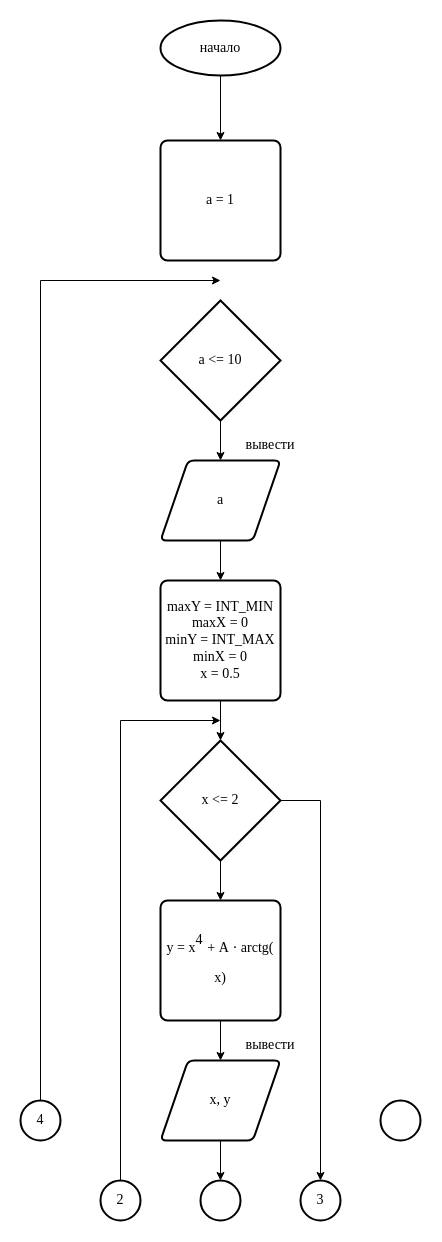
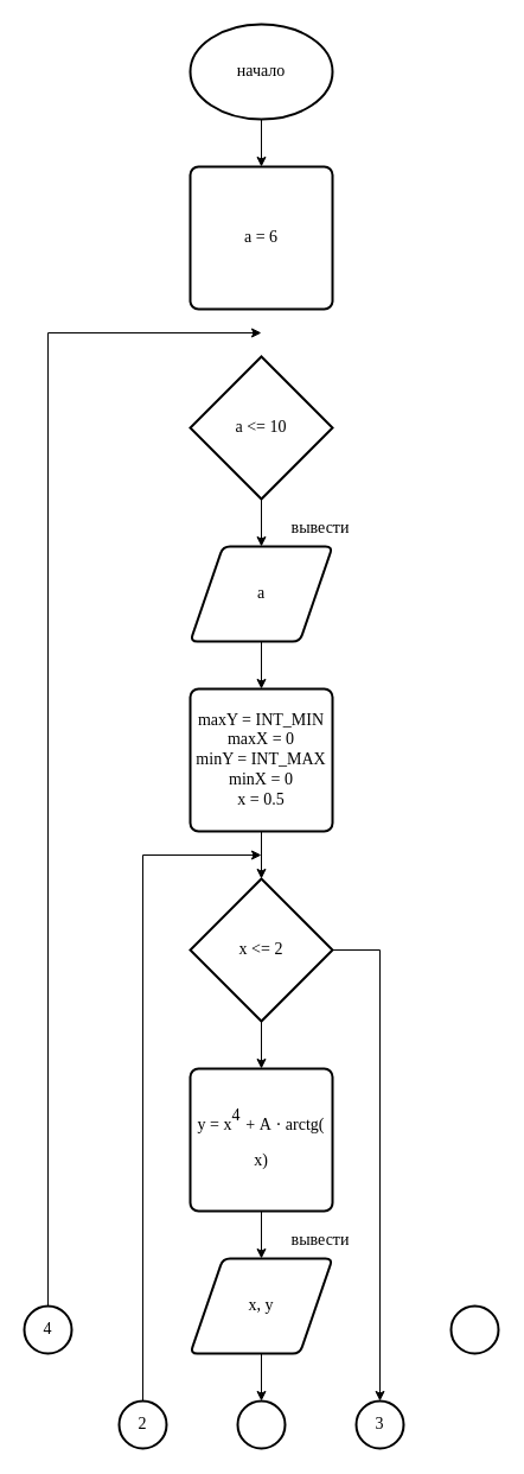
- <mxCell id="2" value="начало" style="strokeWidth=2;html=1;shape=mxgraph.flowchart.start_1;whiteSpace=wrap;fontFamily=Times New Roman;fontColor=#000000;fontSize=14;labelBackgroundColor=none;" parent="1" vertex="1"><mxGeometry x="160" y="20" width="120" height="55" as="geometry" /></mxCell>
+ <mxCell id="2" value="начало" style="strokeWidth=2;html=1;shape=mxgraph.flowchart.start_1;whiteSpace=wrap;fontFamily=Times New Roman;fontColor=#000000;fontSize=14;labelBackgroundColor=none;" parent="1" vertex="1"><mxGeometry x="160" y="20" width="120" height="80" as="geometry" /></mxCell>
- <mxCell id="24" value="&lt;div style=&quot;text-align: start;&quot;&gt;&lt;span style=&quot;white-space-collapse: preserve;&quot;&gt;a = 1&lt;/span&gt;&lt;/div&gt;" style="rounded=1;whiteSpace=wrap;html=1;absoluteArcSize=1;arcSize=14;strokeWidth=2;fontFamily=Times New Roman;fontColor=#000000;fontSize=14;labelBackgroundColor=none;" parent="1" vertex="1"><mxGeometry x="160" y="140" width="120" height="120" as="geometry" /></mxCell>
+ <mxCell id="24" value="&lt;div style=&quot;text-align: start;&quot;&gt;&lt;span style=&quot;white-space-collapse: preserve;&quot;&gt;a = 6&lt;/span&gt;&lt;/div&gt;" style="rounded=1;whiteSpace=wrap;html=1;absoluteArcSize=1;arcSize=14;strokeWidth=2;fontFamily=Times New Roman;fontColor=#000000;fontSize=14;labelBackgroundColor=none;" parent="1" vertex="1"><mxGeometry x="160" y="140" width="120" height="120" as="geometry" /></mxCell>
